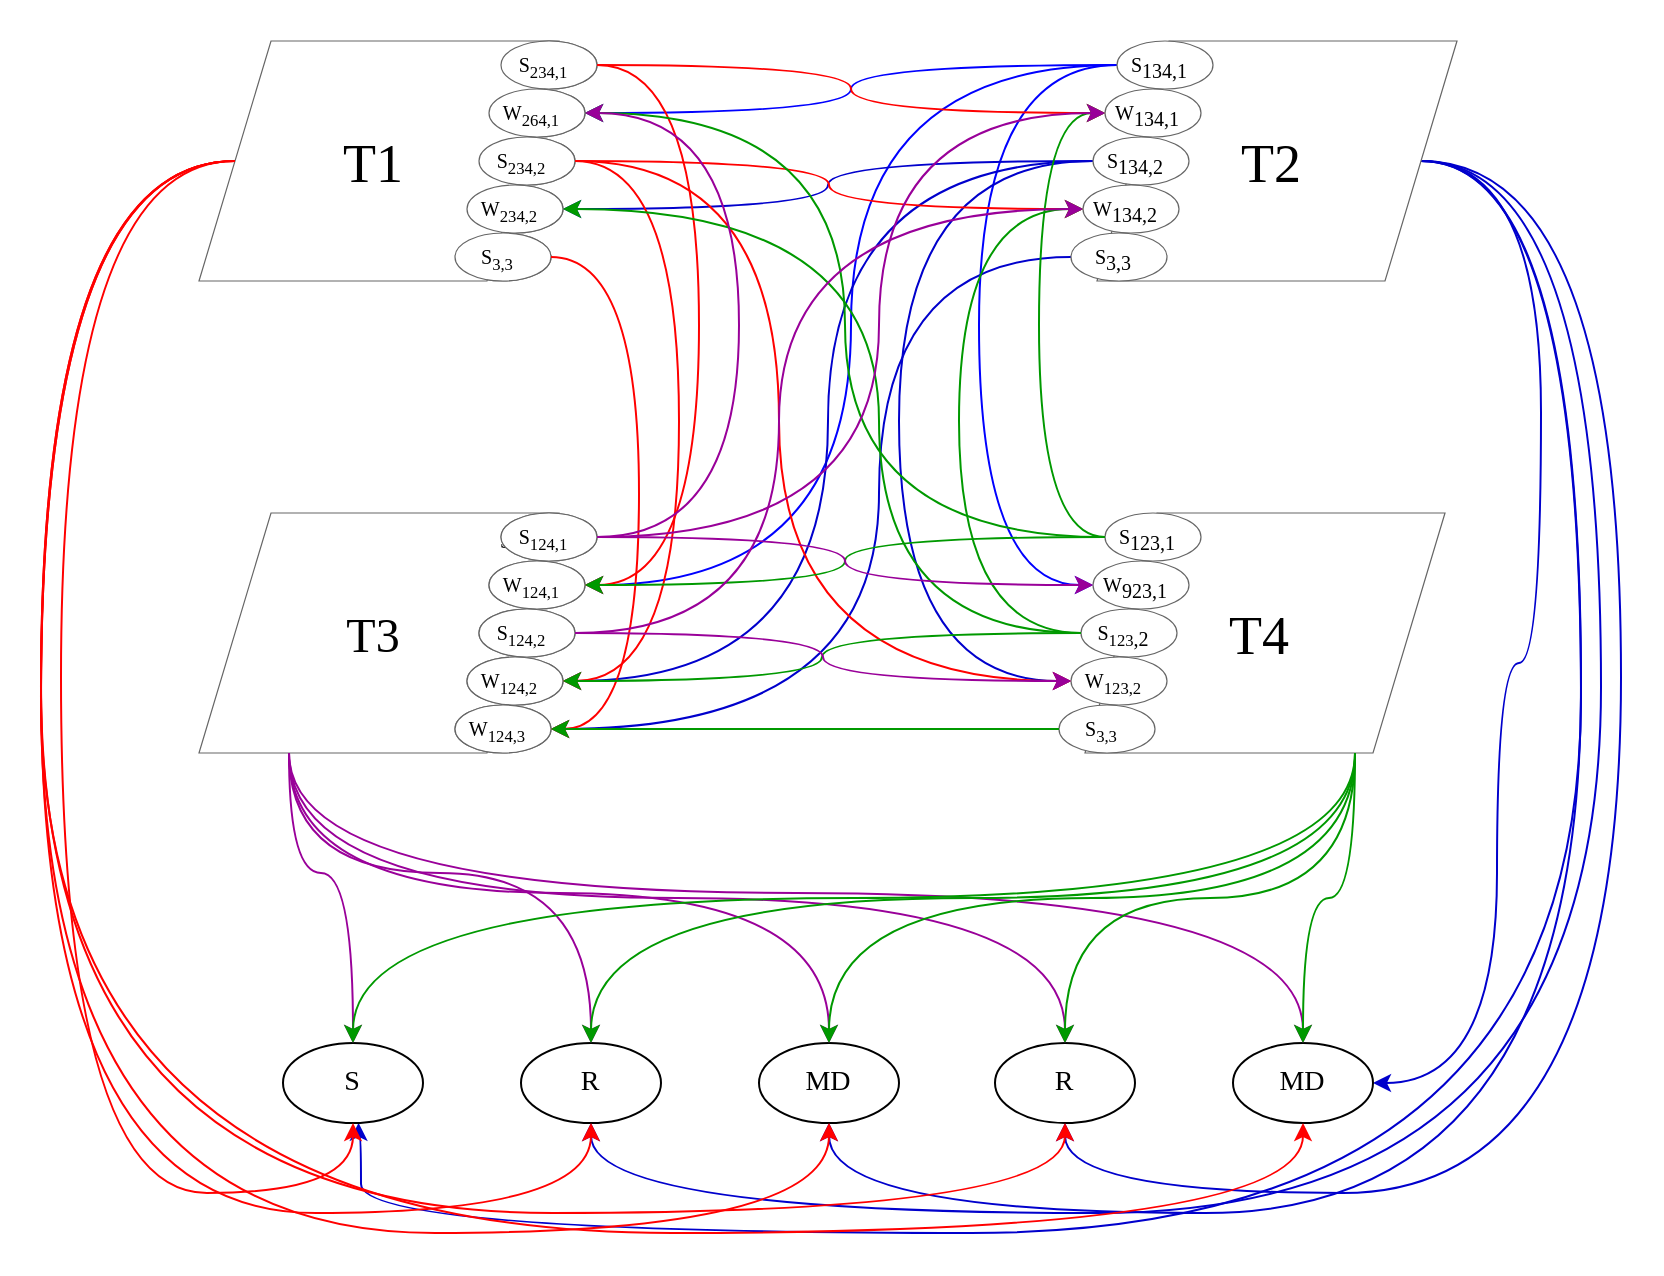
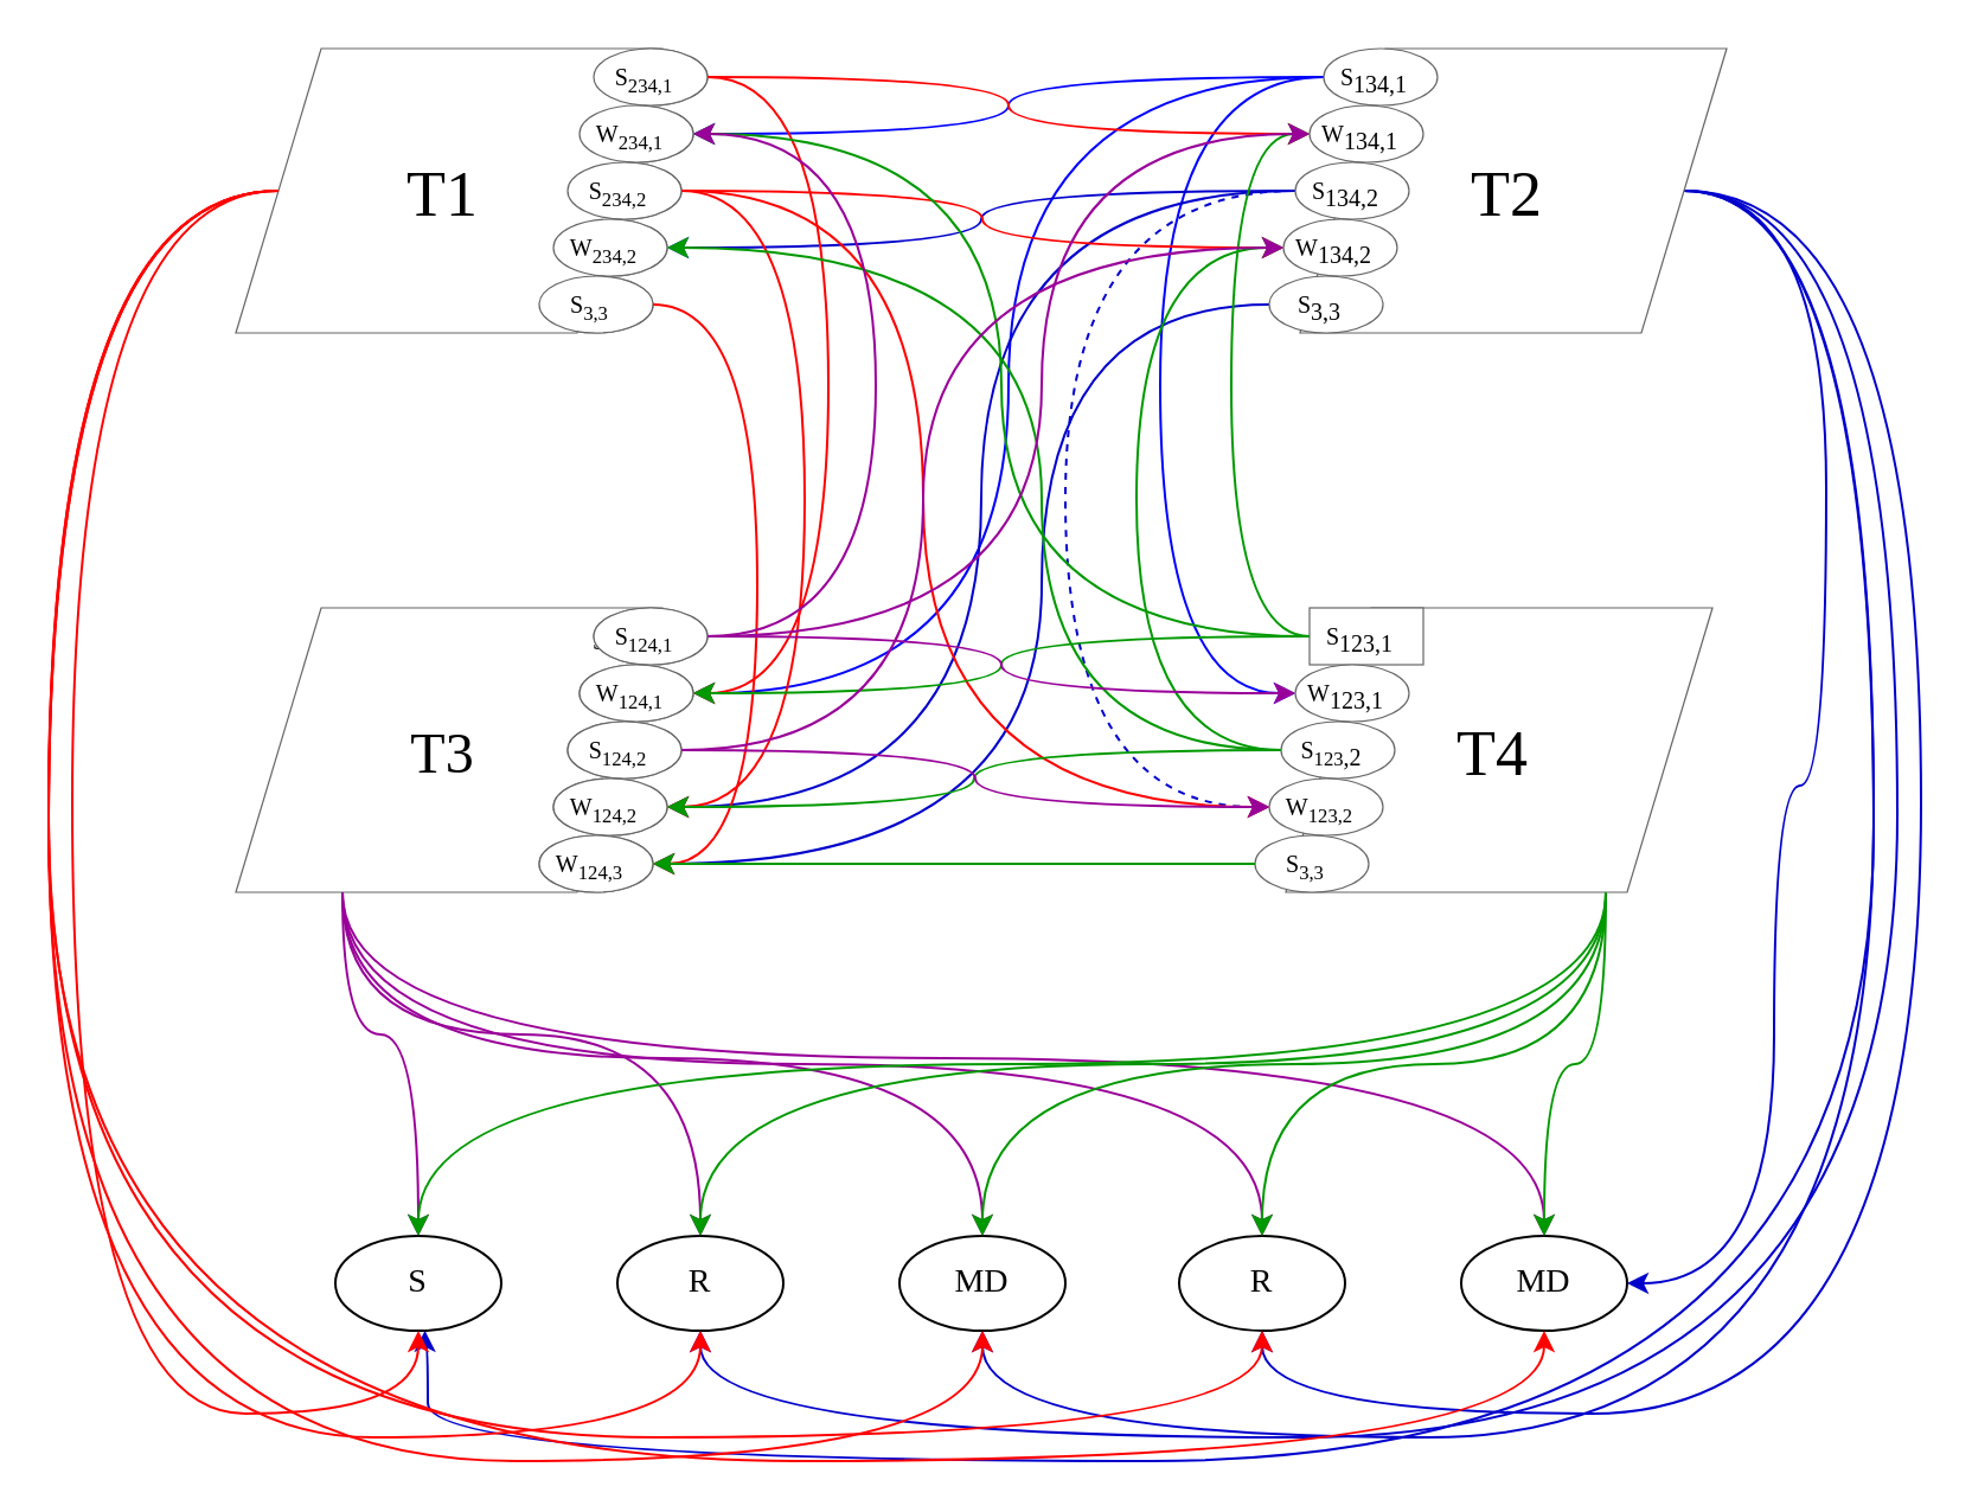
- <mxCell id="46" value="W&lt;sub&gt;264,1&lt;/sub&gt;" style="html=1;whiteSpace=wrap;ellipse;fontSize=10;fontColor=#000000;align=center;spacingLeft=6.72;spacingRight=11.2;spacingTop=3.2;spacing=5;strokeColor=#666666;strokeOpacity=100;fillOpacity=100;shadow=0;fillColor=#ffffff;strokeWidth=0.6;fontFamily=Times New Roman;" parent="38" vertex="1"><mxGeometry x="145" y="24" width="48" height="24" as="geometry" /></mxCell>
+ <mxCell id="46" value="W&lt;sub&gt;234,1&lt;/sub&gt;" style="html=1;whiteSpace=wrap;ellipse;fontSize=10;fontColor=#000000;align=center;spacingLeft=6.72;spacingRight=11.2;spacingTop=3.2;spacing=5;strokeColor=#666666;strokeOpacity=100;fillOpacity=100;shadow=0;fillColor=#ffffff;strokeWidth=0.6;fontFamily=Times New Roman;" parent="38" vertex="1"><mxGeometry x="145" y="24" width="48" height="24" as="geometry" /></mxCell>
- <mxCell id="53" value="S&lt;sub style=&quot;font-size: 10px&quot;&gt;123,1&lt;/sub&gt;" style="html=1;whiteSpace=wrap;ellipse;fontSize=10;fontColor=#000000;align=center;spacingLeft=6.72;spacingRight=11.2;spacingTop=3.2;spacing=5;strokeColor=#666666;strokeOpacity=100;fillOpacity=100;shadow=0;fillColor=#ffffff;strokeWidth=0.6;fontFamily=Times New Roman;" parent="51" vertex="1"><mxGeometry x="23" width="48" height="24" as="geometry" /></mxCell>
+ <mxCell id="53" value="S&lt;sub style=&quot;font-size: 10px&quot;&gt;123,1&lt;/sub&gt;" style="html=1;whiteSpace=wrap;fontSize=10;fontColor=#000000;align=center;spacingLeft=6.72;spacingRight=11.2;spacingTop=3.2;spacing=5;strokeColor=#666666;strokeOpacity=100;fillOpacity=100;shadow=0;fillColor=#ffffff;strokeWidth=0.6;fontFamily=Times New Roman;rounded=0;" parent="51" vertex="1"><mxGeometry x="23" width="48" height="24" as="geometry" /></mxCell>
- <mxCell id="54" value="W&lt;sub style=&quot;font-size: 10px&quot;&gt;923,1&lt;/sub&gt;" style="html=1;whiteSpace=wrap;ellipse;fontSize=10;fontColor=#000000;align=center;spacingLeft=6.72;spacingRight=11.2;spacingTop=3.2;spacing=5;strokeColor=#666666;strokeOpacity=100;fillOpacity=100;shadow=0;fillColor=#ffffff;strokeWidth=0.6;fontFamily=Times New Roman;" parent="51" vertex="1"><mxGeometry x="17" y="24" width="48" height="24" as="geometry" /></mxCell>
+ <mxCell id="54" value="W&lt;sub style=&quot;font-size: 10px&quot;&gt;123,1&lt;/sub&gt;" style="html=1;whiteSpace=wrap;ellipse;fontSize=10;fontColor=#000000;align=center;spacingLeft=6.72;spacingRight=11.2;spacingTop=3.2;spacing=5;strokeColor=#666666;strokeOpacity=100;fillOpacity=100;shadow=0;fillColor=#ffffff;strokeWidth=0.6;fontFamily=Times New Roman;" parent="51" vertex="1"><mxGeometry x="17" y="24" width="48" height="24" as="geometry" /></mxCell>
- <mxCell id="15" style="edgeStyle=orthogonalEdgeStyle;curved=1;rounded=0;orthogonalLoop=1;jettySize=auto;html=1;exitX=0;exitY=0.5;exitDx=0;exitDy=0;entryX=0;entryY=0.5;entryDx=0;entryDy=0;strokeColor=#0000CC;" edge="1" parent="1" source="16" target="56"><mxGeometry relative="1" as="geometry"><Array as="points"><mxPoint x="449" y="80" /><mxPoint x="449" y="340" /></Array></mxGeometry></mxCell>
+ <mxCell id="15" style="edgeStyle=orthogonalEdgeStyle;curved=1;rounded=0;orthogonalLoop=1;jettySize=auto;html=1;exitX=0;exitY=0.5;exitDx=0;exitDy=0;entryX=0;entryY=0.5;entryDx=0;entryDy=0;strokeColor=#0000CC;dashed=1;" edge="1" parent="1" source="16" target="56"><mxGeometry relative="1" as="geometry"><Array as="points"><mxPoint x="449" y="80" /><mxPoint x="449" y="340" /></Array></mxGeometry></mxCell>
